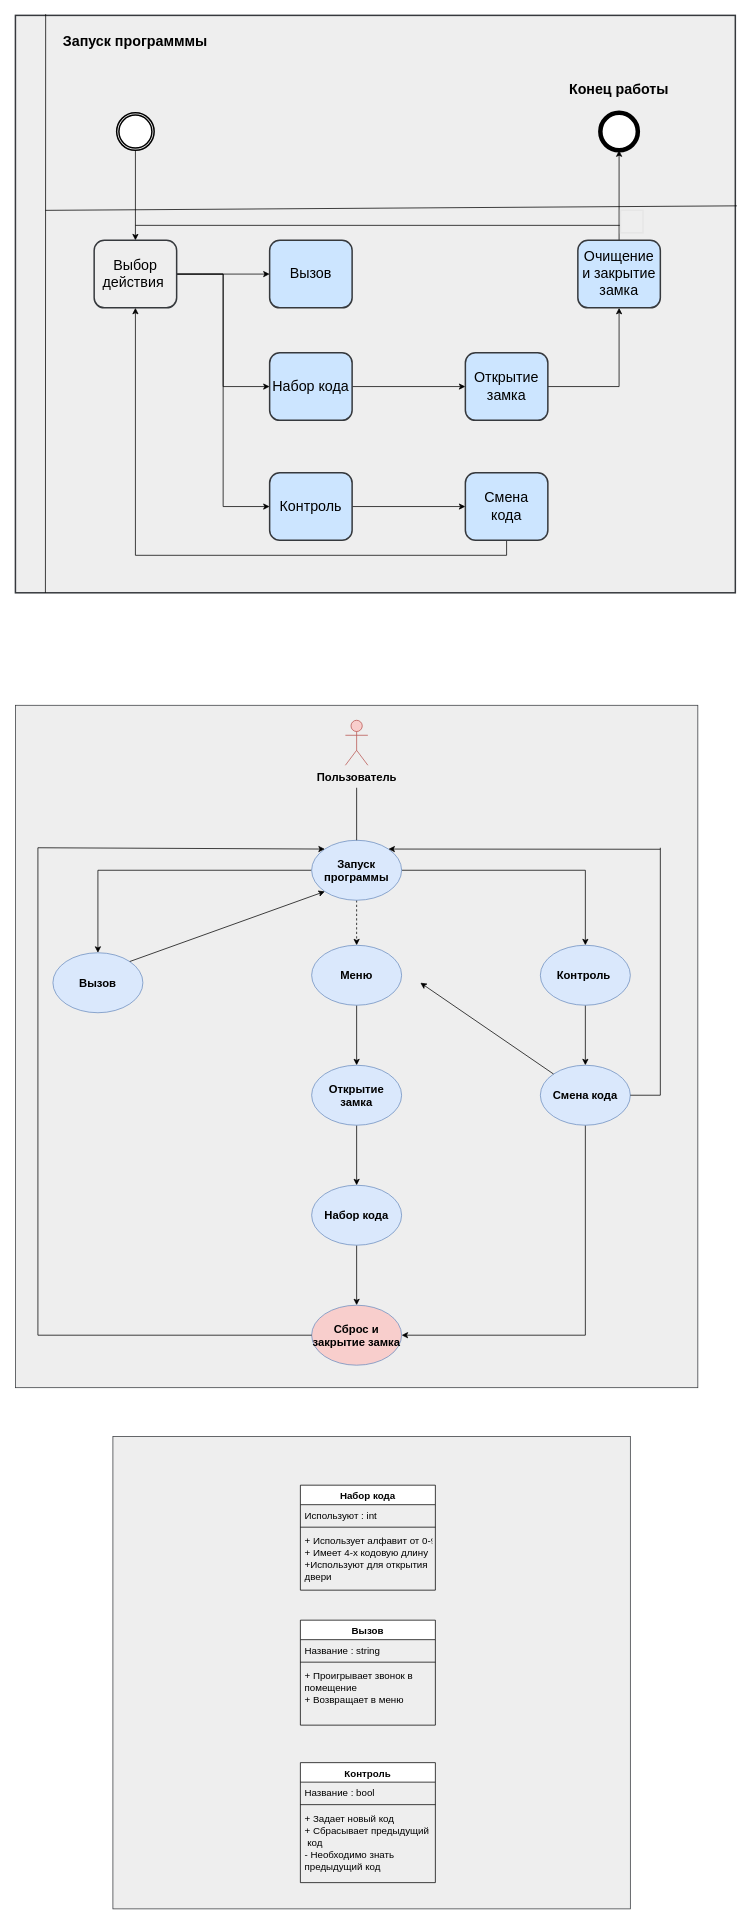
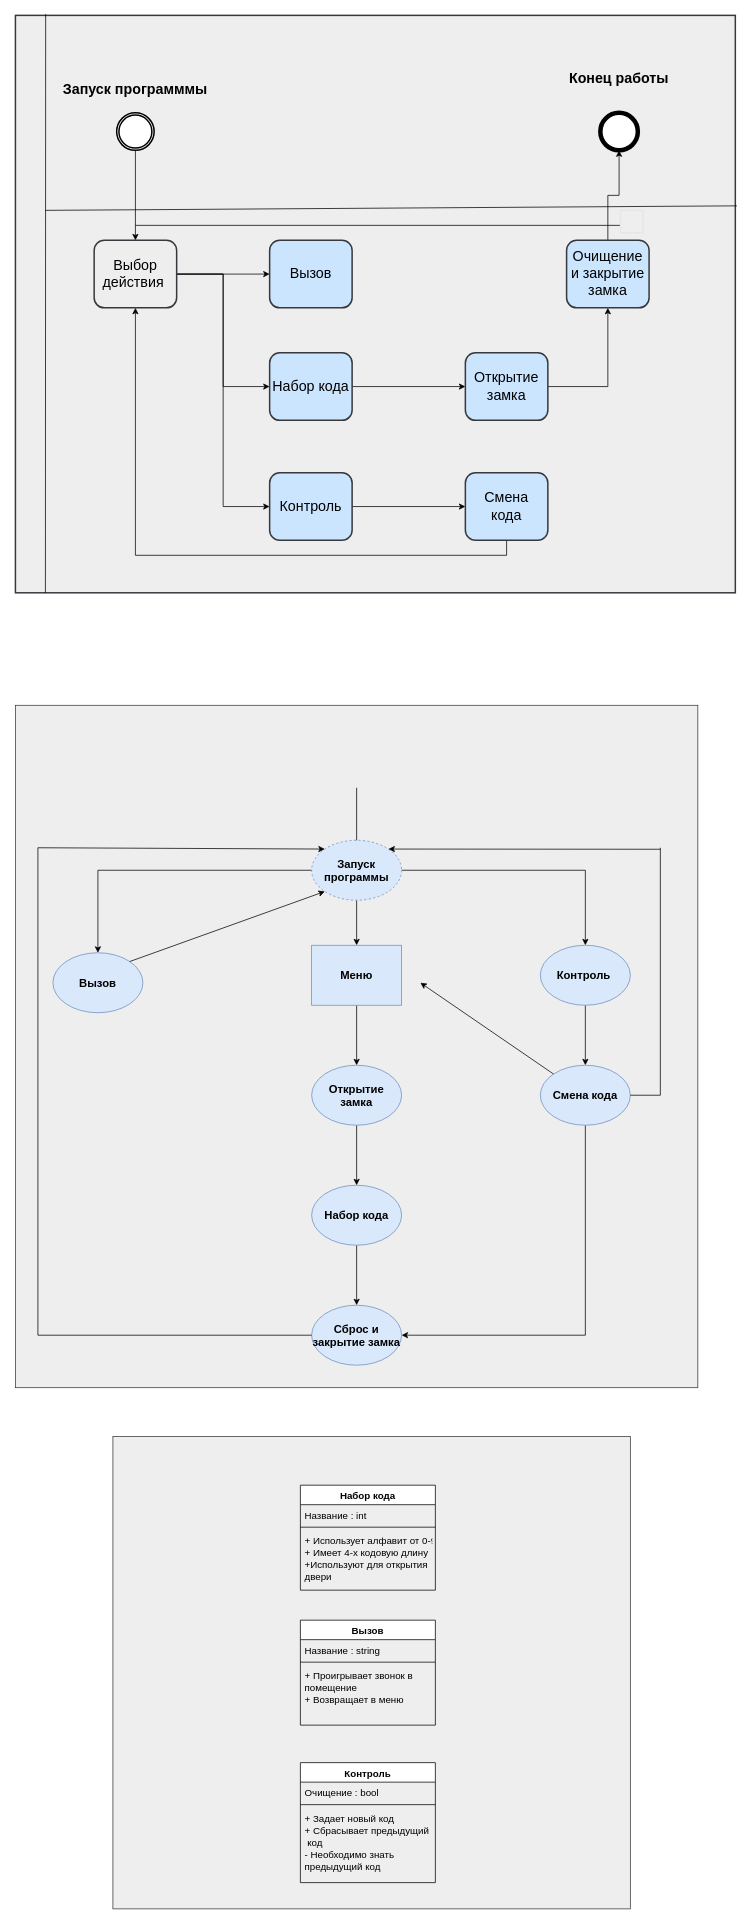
- <mxCell id="43" value="Запуск программмы" style="text;html=1;strokeColor=none;fillColor=none;align=center;verticalAlign=middle;whiteSpace=wrap;rounded=0;labelBackgroundColor=none;fontSize=19;fontStyle=1" vertex="1" parent="1"><mxGeometry x="70" y="45" width="220" height="20" as="geometry" /></mxCell>
+ <mxCell id="43" value="Запуск программмы" style="text;html=1;strokeColor=none;fillColor=none;align=center;verticalAlign=middle;whiteSpace=wrap;rounded=0;labelBackgroundColor=none;fontSize=19;fontStyle=1" vertex="1" parent="1"><mxGeometry x="70" y="110" width="220" height="20" as="geometry" /></mxCell>
- <mxCell id="44" value="Конец работы" style="text;html=1;strokeColor=none;fillColor=none;align=center;verticalAlign=middle;whiteSpace=wrap;rounded=0;labelBackgroundColor=none;fontSize=19;fontStyle=1" vertex="1" parent="1"><mxGeometry x="755" y="110" width="140" height="20" as="geometry" /></mxCell>
+ <mxCell id="44" value="Конец работы" style="text;html=1;strokeColor=none;fillColor=none;align=center;verticalAlign=middle;whiteSpace=wrap;rounded=0;labelBackgroundColor=none;fontSize=19;fontStyle=1" vertex="1" parent="1"><mxGeometry x="755" y="95" width="140" height="20" as="geometry" /></mxCell>
- <mxCell id="62" value="Очищение и закрытие замка" style="rounded=1;whiteSpace=wrap;html=1;labelBackgroundColor=none;strokeWidth=2;fontSize=19;fillColor=#cce5ff;strokeColor=#36393d;" vertex="1" parent="1"><mxGeometry x="770" y="320" width="110" height="90" as="geometry" /></mxCell>
+ <mxCell id="62" value="Очищение и закрытие замка" style="rounded=1;whiteSpace=wrap;html=1;labelBackgroundColor=none;strokeWidth=2;fontSize=19;fillColor=#cce5ff;strokeColor=#36393d;" vertex="1" parent="1"><mxGeometry x="755" y="320" width="110" height="90" as="geometry" /></mxCell>
- <mxCell id="5" value="Пользователь" style="shape=umlActor;verticalLabelPosition=bottom;verticalAlign=top;html=1;outlineConnect=0;fontSize=15;fontStyle=1;labelBackgroundColor=none;fillColor=#f8cecc;strokeColor=#b85450;" vertex="1" parent="1"><mxGeometry x="460" y="960" width="30" height="60" as="geometry" /></mxCell>
- <mxCell id="9" value="Запуск программы" style="ellipse;whiteSpace=wrap;html=1;fontSize=15;fontStyle=1;labelBackgroundColor=none;fillColor=#dae8fc;strokeColor=#6c8ebf;" vertex="1" parent="1"><mxGeometry x="415" y="1120" width="120" height="80" as="geometry" /></mxCell>
+ <mxCell id="9" value="Запуск программы" style="ellipse;whiteSpace=wrap;html=1;fontSize=15;fontStyle=1;labelBackgroundColor=none;fillColor=#dae8fc;strokeColor=#6c8ebf;dashed=1;" vertex="1" parent="1"><mxGeometry x="415" y="1120" width="120" height="80" as="geometry" /></mxCell>
- <mxCell id="6" style="edgeStyle=orthogonalEdgeStyle;rounded=0;orthogonalLoop=1;jettySize=auto;html=1;exitX=0.5;exitY=1;exitDx=0;exitDy=0;fontSize=15;dashed=1;" edge="1" parent="1" source="9" target="11"><mxGeometry relative="1" as="geometry" /></mxCell>
+ <mxCell id="6" style="edgeStyle=orthogonalEdgeStyle;rounded=0;orthogonalLoop=1;jettySize=auto;html=1;exitX=0.5;exitY=1;exitDx=0;exitDy=0;fontSize=15;" edge="1" parent="1" source="9" target="11"><mxGeometry relative="1" as="geometry" /></mxCell>
- <mxCell id="11" value="Меню" style="ellipse;whiteSpace=wrap;html=1;fontSize=15;fontStyle=1;labelBackgroundColor=none;fillColor=#dae8fc;strokeColor=#6c8ebf;" vertex="1" parent="1"><mxGeometry x="415" y="1260" width="120" height="80" as="geometry" /></mxCell>
+ <mxCell id="11" value="Меню" style="whiteSpace=wrap;html=1;fontSize=15;fontStyle=1;labelBackgroundColor=none;fillColor=#dae8fc;strokeColor=#6c8ebf;rounded=0;" vertex="1" parent="1"><mxGeometry x="415" y="1260" width="120" height="80" as="geometry" /></mxCell>
- <mxCell id="19" value="Сброс и закрытие замка" style="ellipse;whiteSpace=wrap;html=1;fontSize=15;fontStyle=1;labelBackgroundColor=none;fillColor=#f8cecc;strokeColor=#6c8ebf;" vertex="1" parent="1"><mxGeometry x="415" y="1740" width="120" height="80" as="geometry" /></mxCell>
+ <mxCell id="19" value="Сброс и закрытие замка" style="ellipse;whiteSpace=wrap;html=1;fontSize=15;fontStyle=1;labelBackgroundColor=none;fillColor=#dae8fc;strokeColor=#6c8ebf;" vertex="1" parent="1"><mxGeometry x="415" y="1740" width="120" height="80" as="geometry" /></mxCell>
- <mxCell id="32" value="Используют : int" style="text;align=left;verticalAlign=top;spacingLeft=4;spacingRight=4;overflow=hidden;rotatable=0;points=[[0,0.5],[1,0.5]];portConstraint=eastwest;fontSize=13;" vertex="1" parent="31"><mxGeometry y="26" width="180" height="26" as="geometry" /></mxCell>
+ <mxCell id="32" value="Название : int" style="text;align=left;verticalAlign=top;spacingLeft=4;spacingRight=4;overflow=hidden;rotatable=0;points=[[0,0.5],[1,0.5]];portConstraint=eastwest;fontSize=13;" vertex="1" parent="31"><mxGeometry y="26" width="180" height="26" as="geometry" /></mxCell>
- <mxCell id="40" value="Название : bool" style="text;align=left;verticalAlign=top;spacingLeft=4;spacingRight=4;overflow=hidden;rotatable=0;points=[[0,0.5],[1,0.5]];portConstraint=eastwest;fontSize=13;" vertex="1" parent="39"><mxGeometry y="26" width="180" height="26" as="geometry" /></mxCell>
+ <mxCell id="40" value="Очищение : bool" style="text;align=left;verticalAlign=top;spacingLeft=4;spacingRight=4;overflow=hidden;rotatable=0;points=[[0,0.5],[1,0.5]];portConstraint=eastwest;fontSize=13;" vertex="1" parent="39"><mxGeometry y="26" width="180" height="26" as="geometry" /></mxCell>
